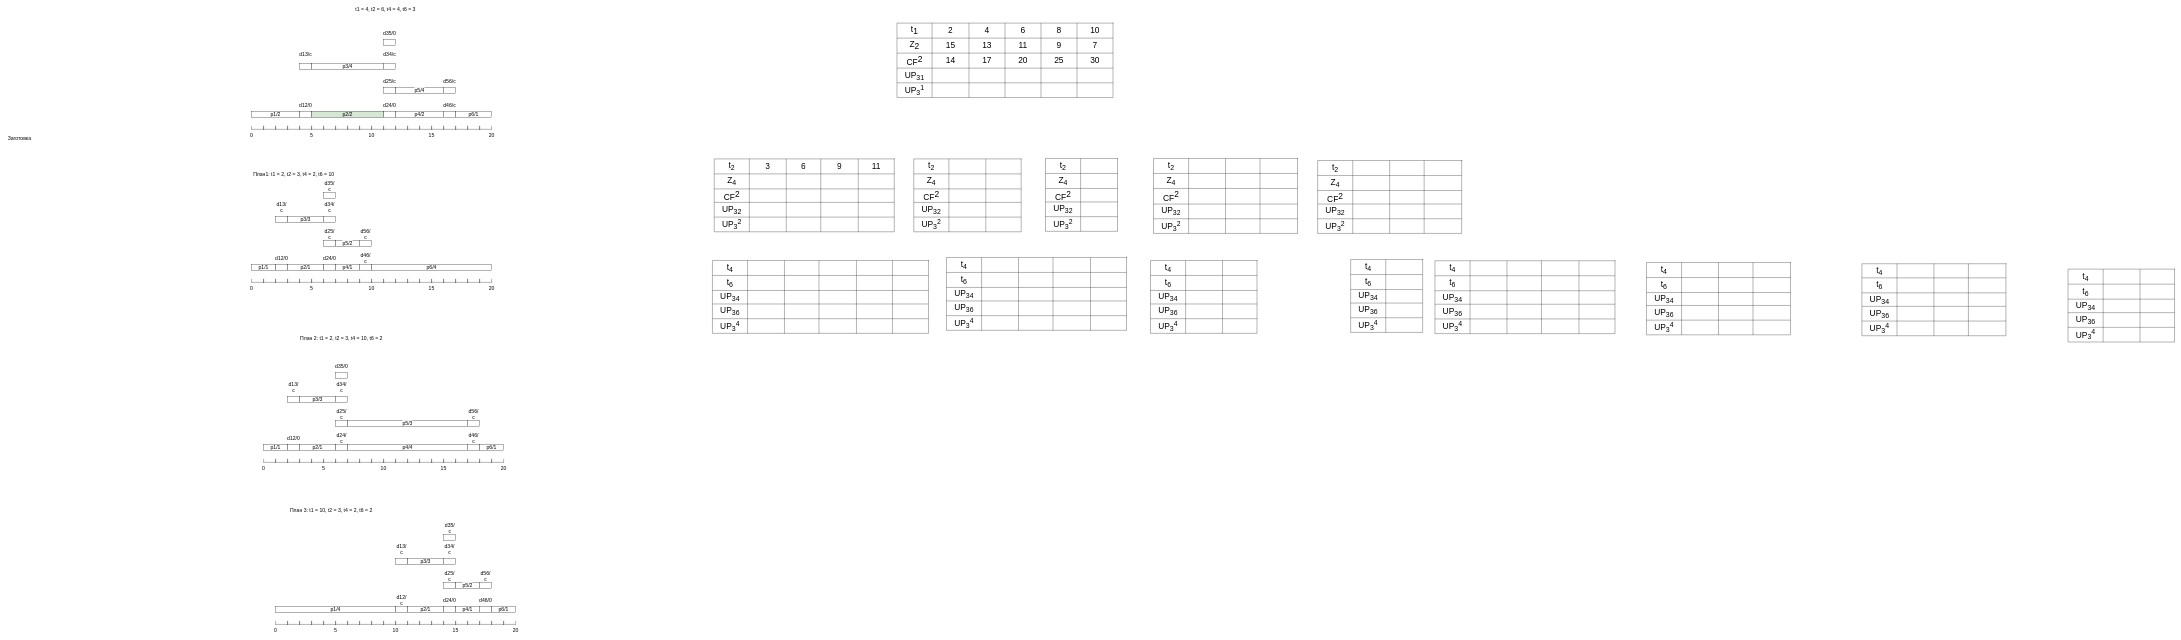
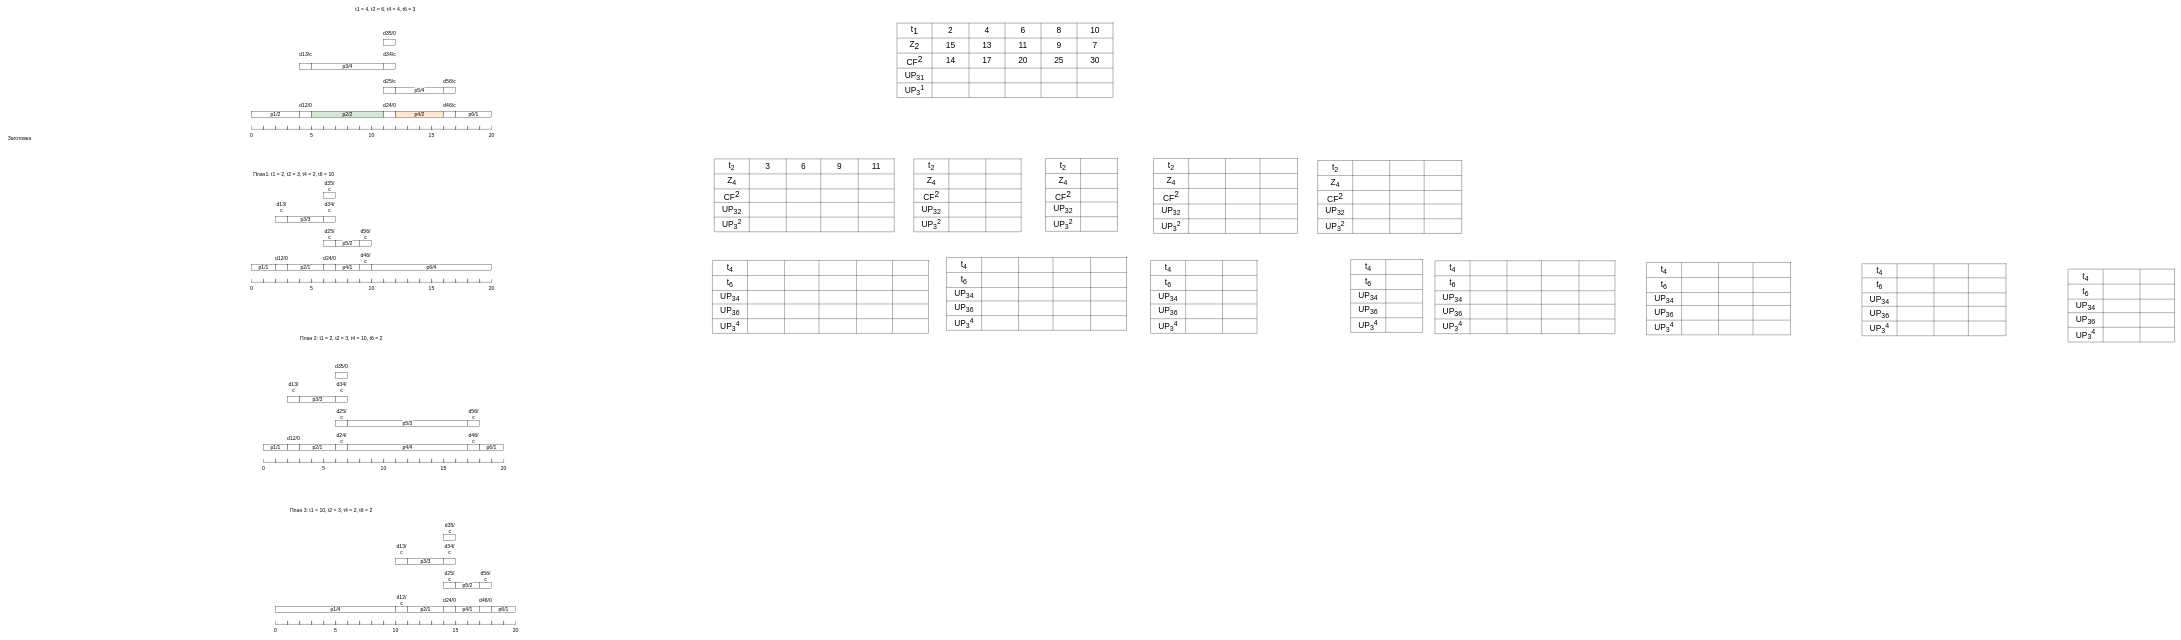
- <mxCell id="34" value="&lt;span style=&quot;font-size: 17px;&quot;&gt;p4/2&lt;/span&gt;" style="whiteSpace=wrap;html=1;fontSize=17;" parent="1" vertex="1"><mxGeometry x="1318" y="370" width="160" height="20" as="geometry" /></mxCell>
+ <mxCell id="34" value="&lt;span style=&quot;font-size: 17px;&quot;&gt;p4/2&lt;/span&gt;" style="whiteSpace=wrap;html=1;fontSize=17;fillColor=#ffe6cc;" parent="1" vertex="1"><mxGeometry x="1318" y="370" width="160" height="20" as="geometry" /></mxCell>
